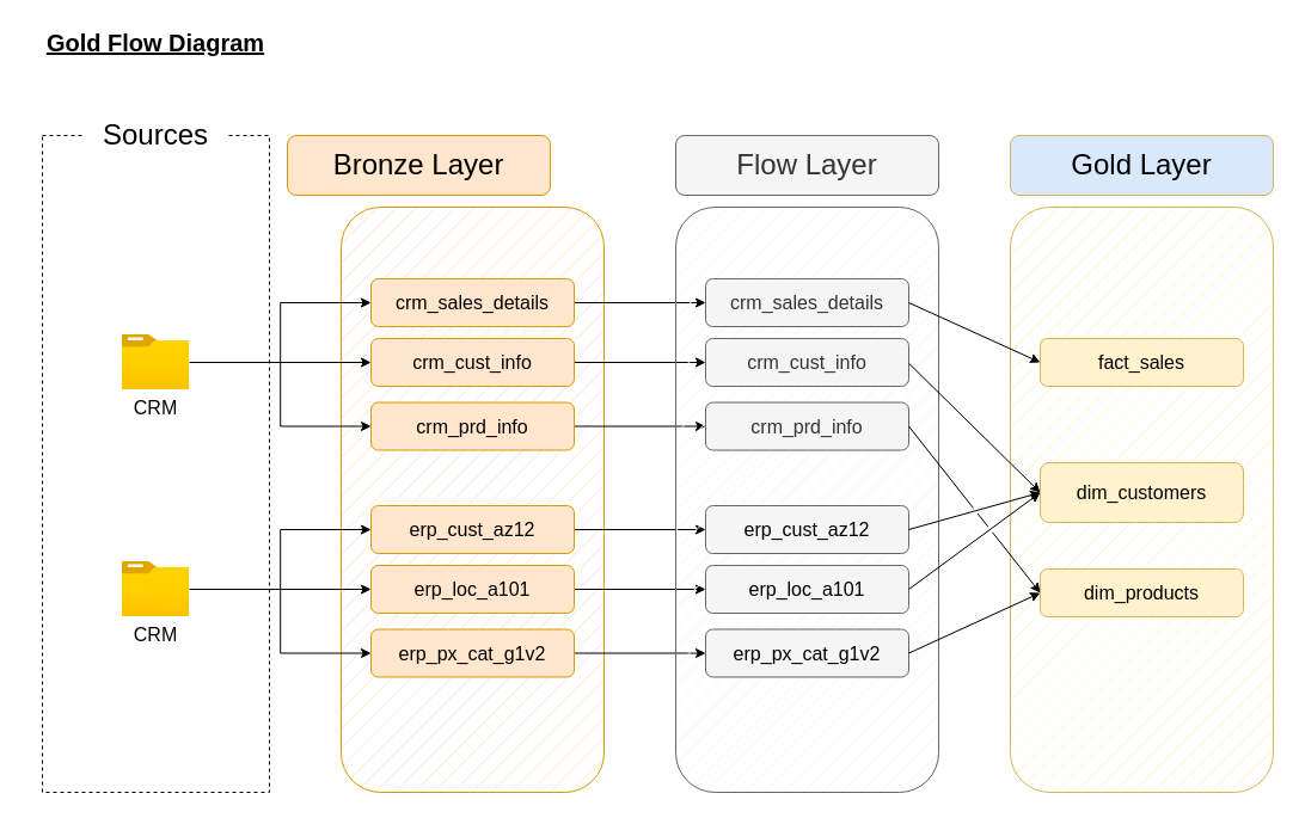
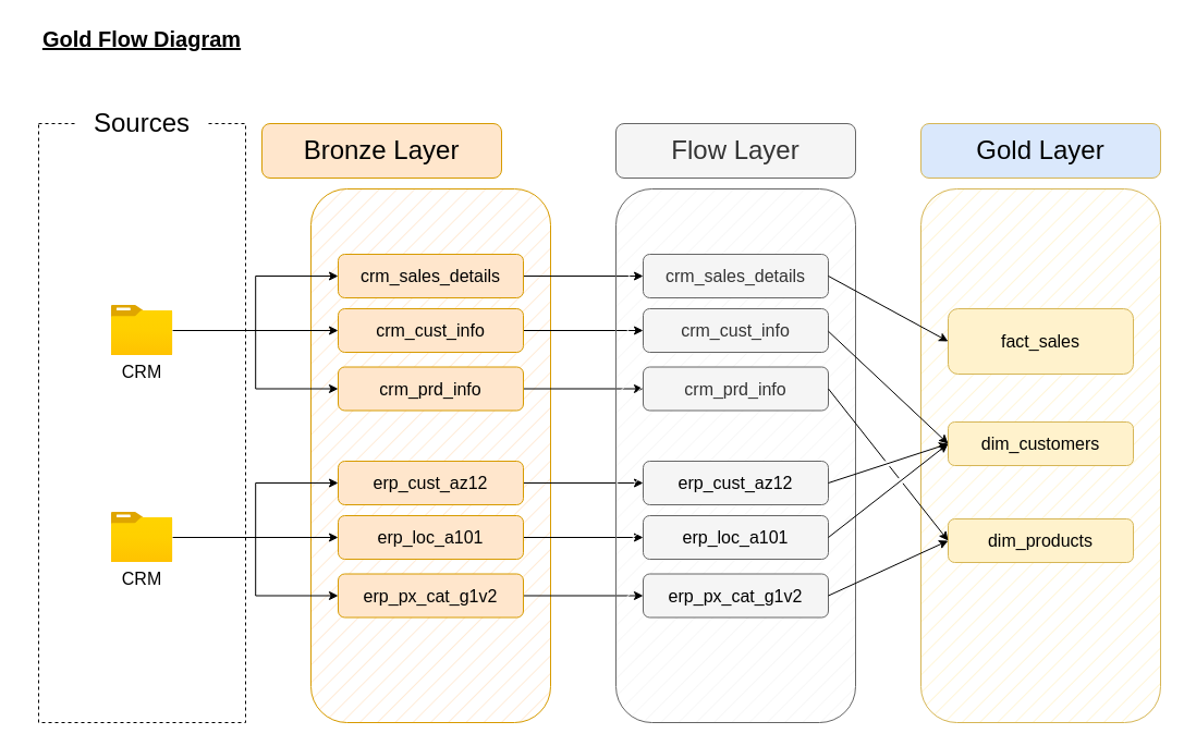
- <mxCell id="42" value="fact_sales" style="rounded=1;whiteSpace=wrap;html=1;fillColor=#fff2cc;strokeColor=#d6b656;fontSize=16;" vertex="1" parent="1"><mxGeometry x="870" y="283" width="170" height="40" as="geometry" /></mxCell>
+ <mxCell id="42" value="fact_sales" style="rounded=1;whiteSpace=wrap;html=1;fillColor=#fff2cc;strokeColor=#d6b656;fontSize=16;" vertex="1" parent="1"><mxGeometry x="870" y="283" width="170" height="60" as="geometry" /></mxCell>
- <mxCell id="43" value="dim_customers" style="rounded=1;whiteSpace=wrap;html=1;fillColor=#fff2cc;strokeColor=#d6b656;fontSize=16;" vertex="1" parent="1"><mxGeometry x="870" y="387" width="170" height="50" as="geometry" /></mxCell>
+ <mxCell id="43" value="dim_customers" style="rounded=1;whiteSpace=wrap;html=1;fillColor=#fff2cc;strokeColor=#d6b656;fontSize=16;" vertex="1" parent="1"><mxGeometry x="870" y="387" width="170" height="40" as="geometry" /></mxCell>
